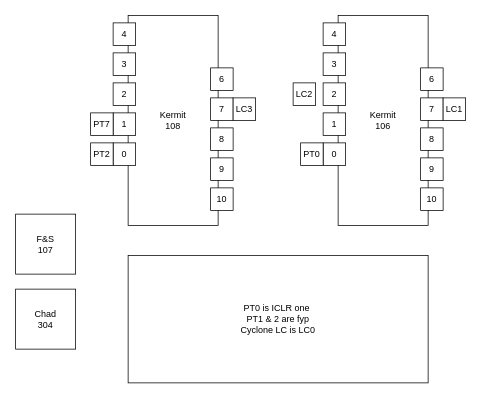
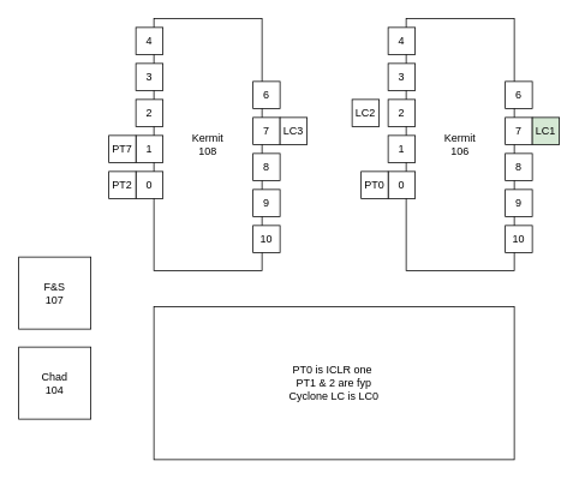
- <mxCell id="25" value="LC1" style="whiteSpace=wrap;html=1;aspect=fixed;" parent="1" vertex="1"><mxGeometry x="590" y="130" width="30" height="30" as="geometry" /></mxCell>
+ <mxCell id="25" value="LC1" style="whiteSpace=wrap;html=1;aspect=fixed;fillColor=#d5e8d4;" parent="1" vertex="1"><mxGeometry x="590" y="130" width="30" height="30" as="geometry" /></mxCell>
- <mxCell id="32" value="Chad&lt;div&gt;304&lt;/div&gt;" style="whiteSpace=wrap;html=1;aspect=fixed;" vertex="1" parent="1"><mxGeometry x="20" y="385" width="80" height="80" as="geometry" /></mxCell>
+ <mxCell id="32" value="Chad&lt;div&gt;104&lt;/div&gt;" style="whiteSpace=wrap;html=1;aspect=fixed;" vertex="1" parent="1"><mxGeometry x="20" y="385" width="80" height="80" as="geometry" /></mxCell>
